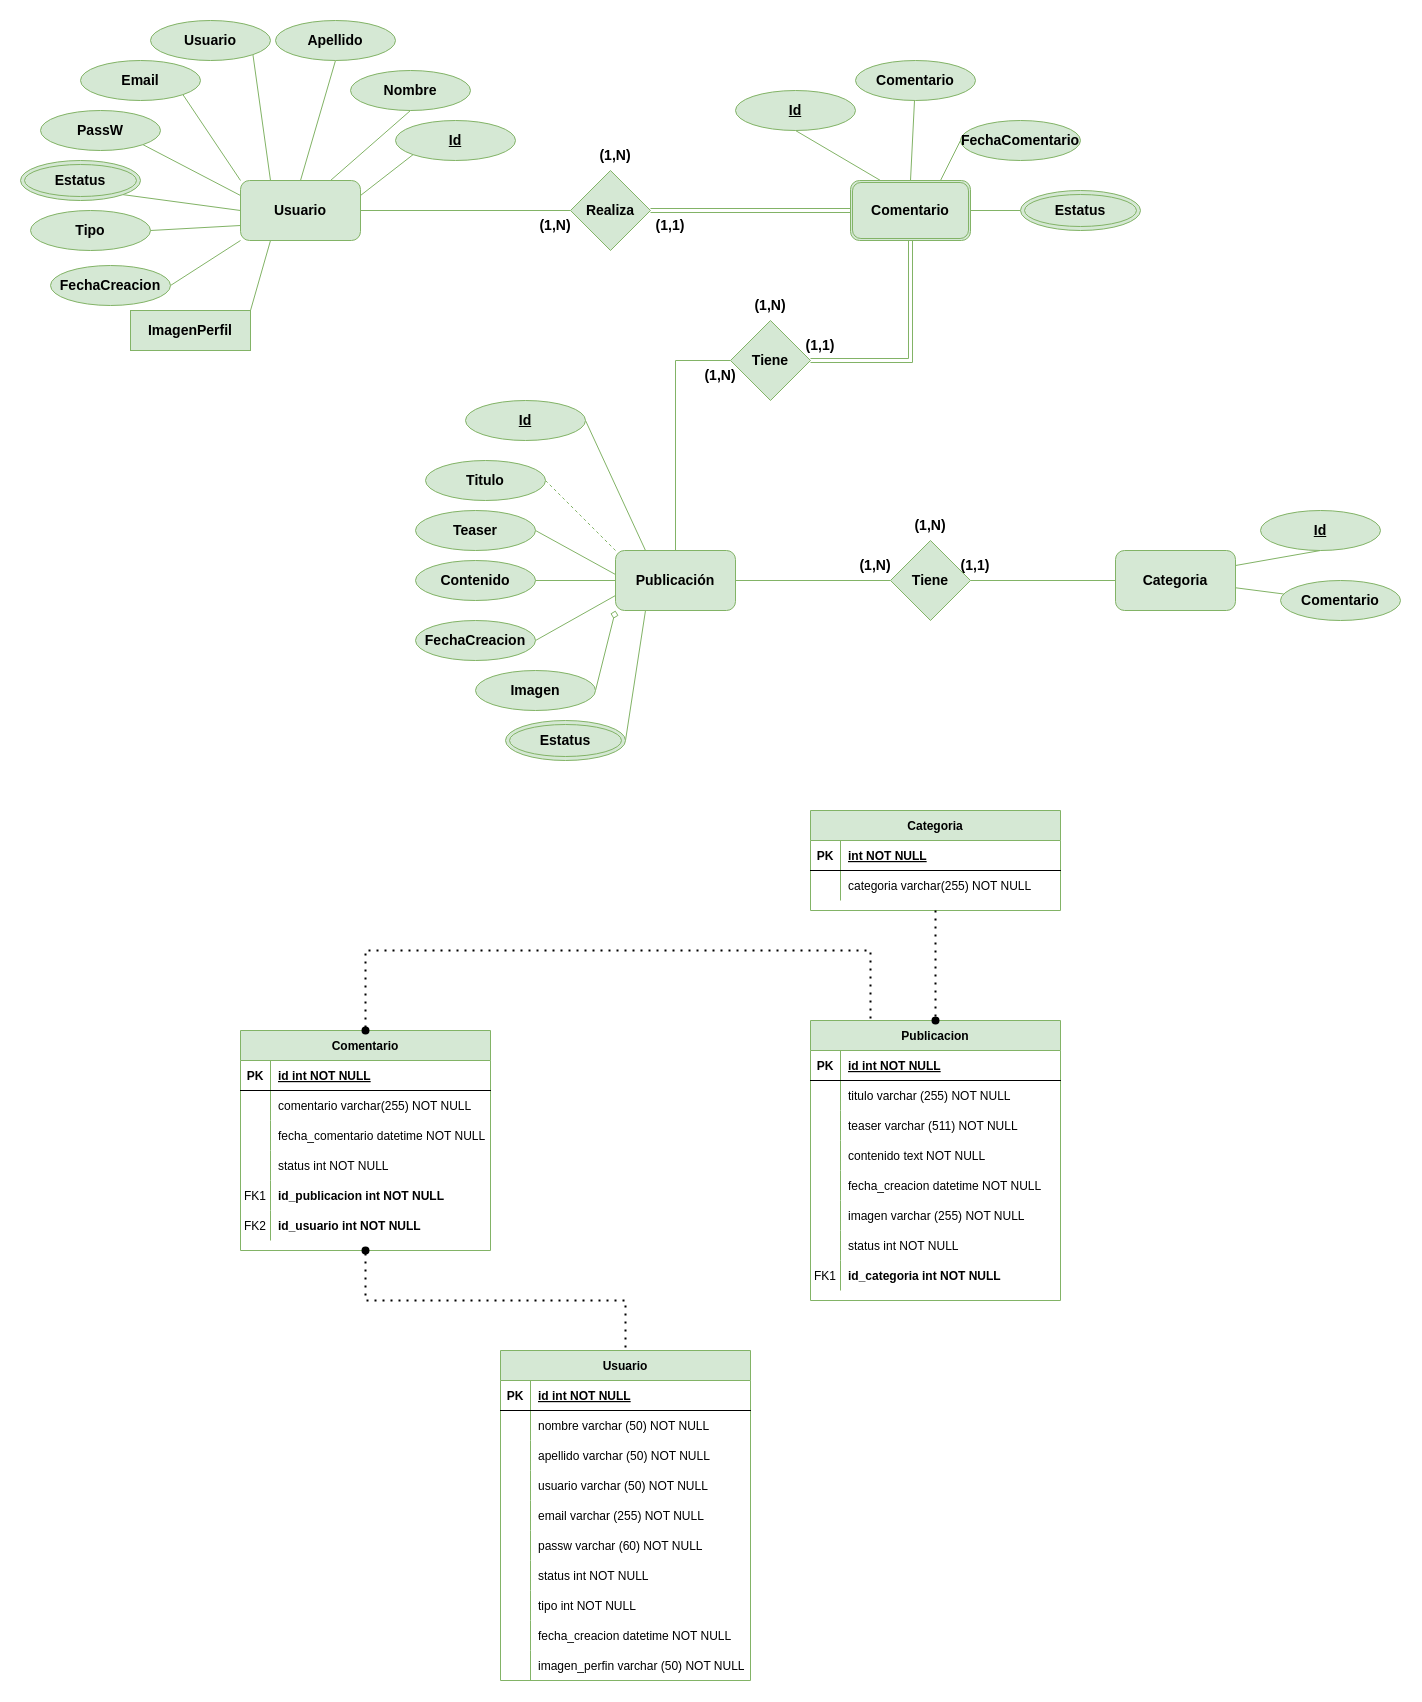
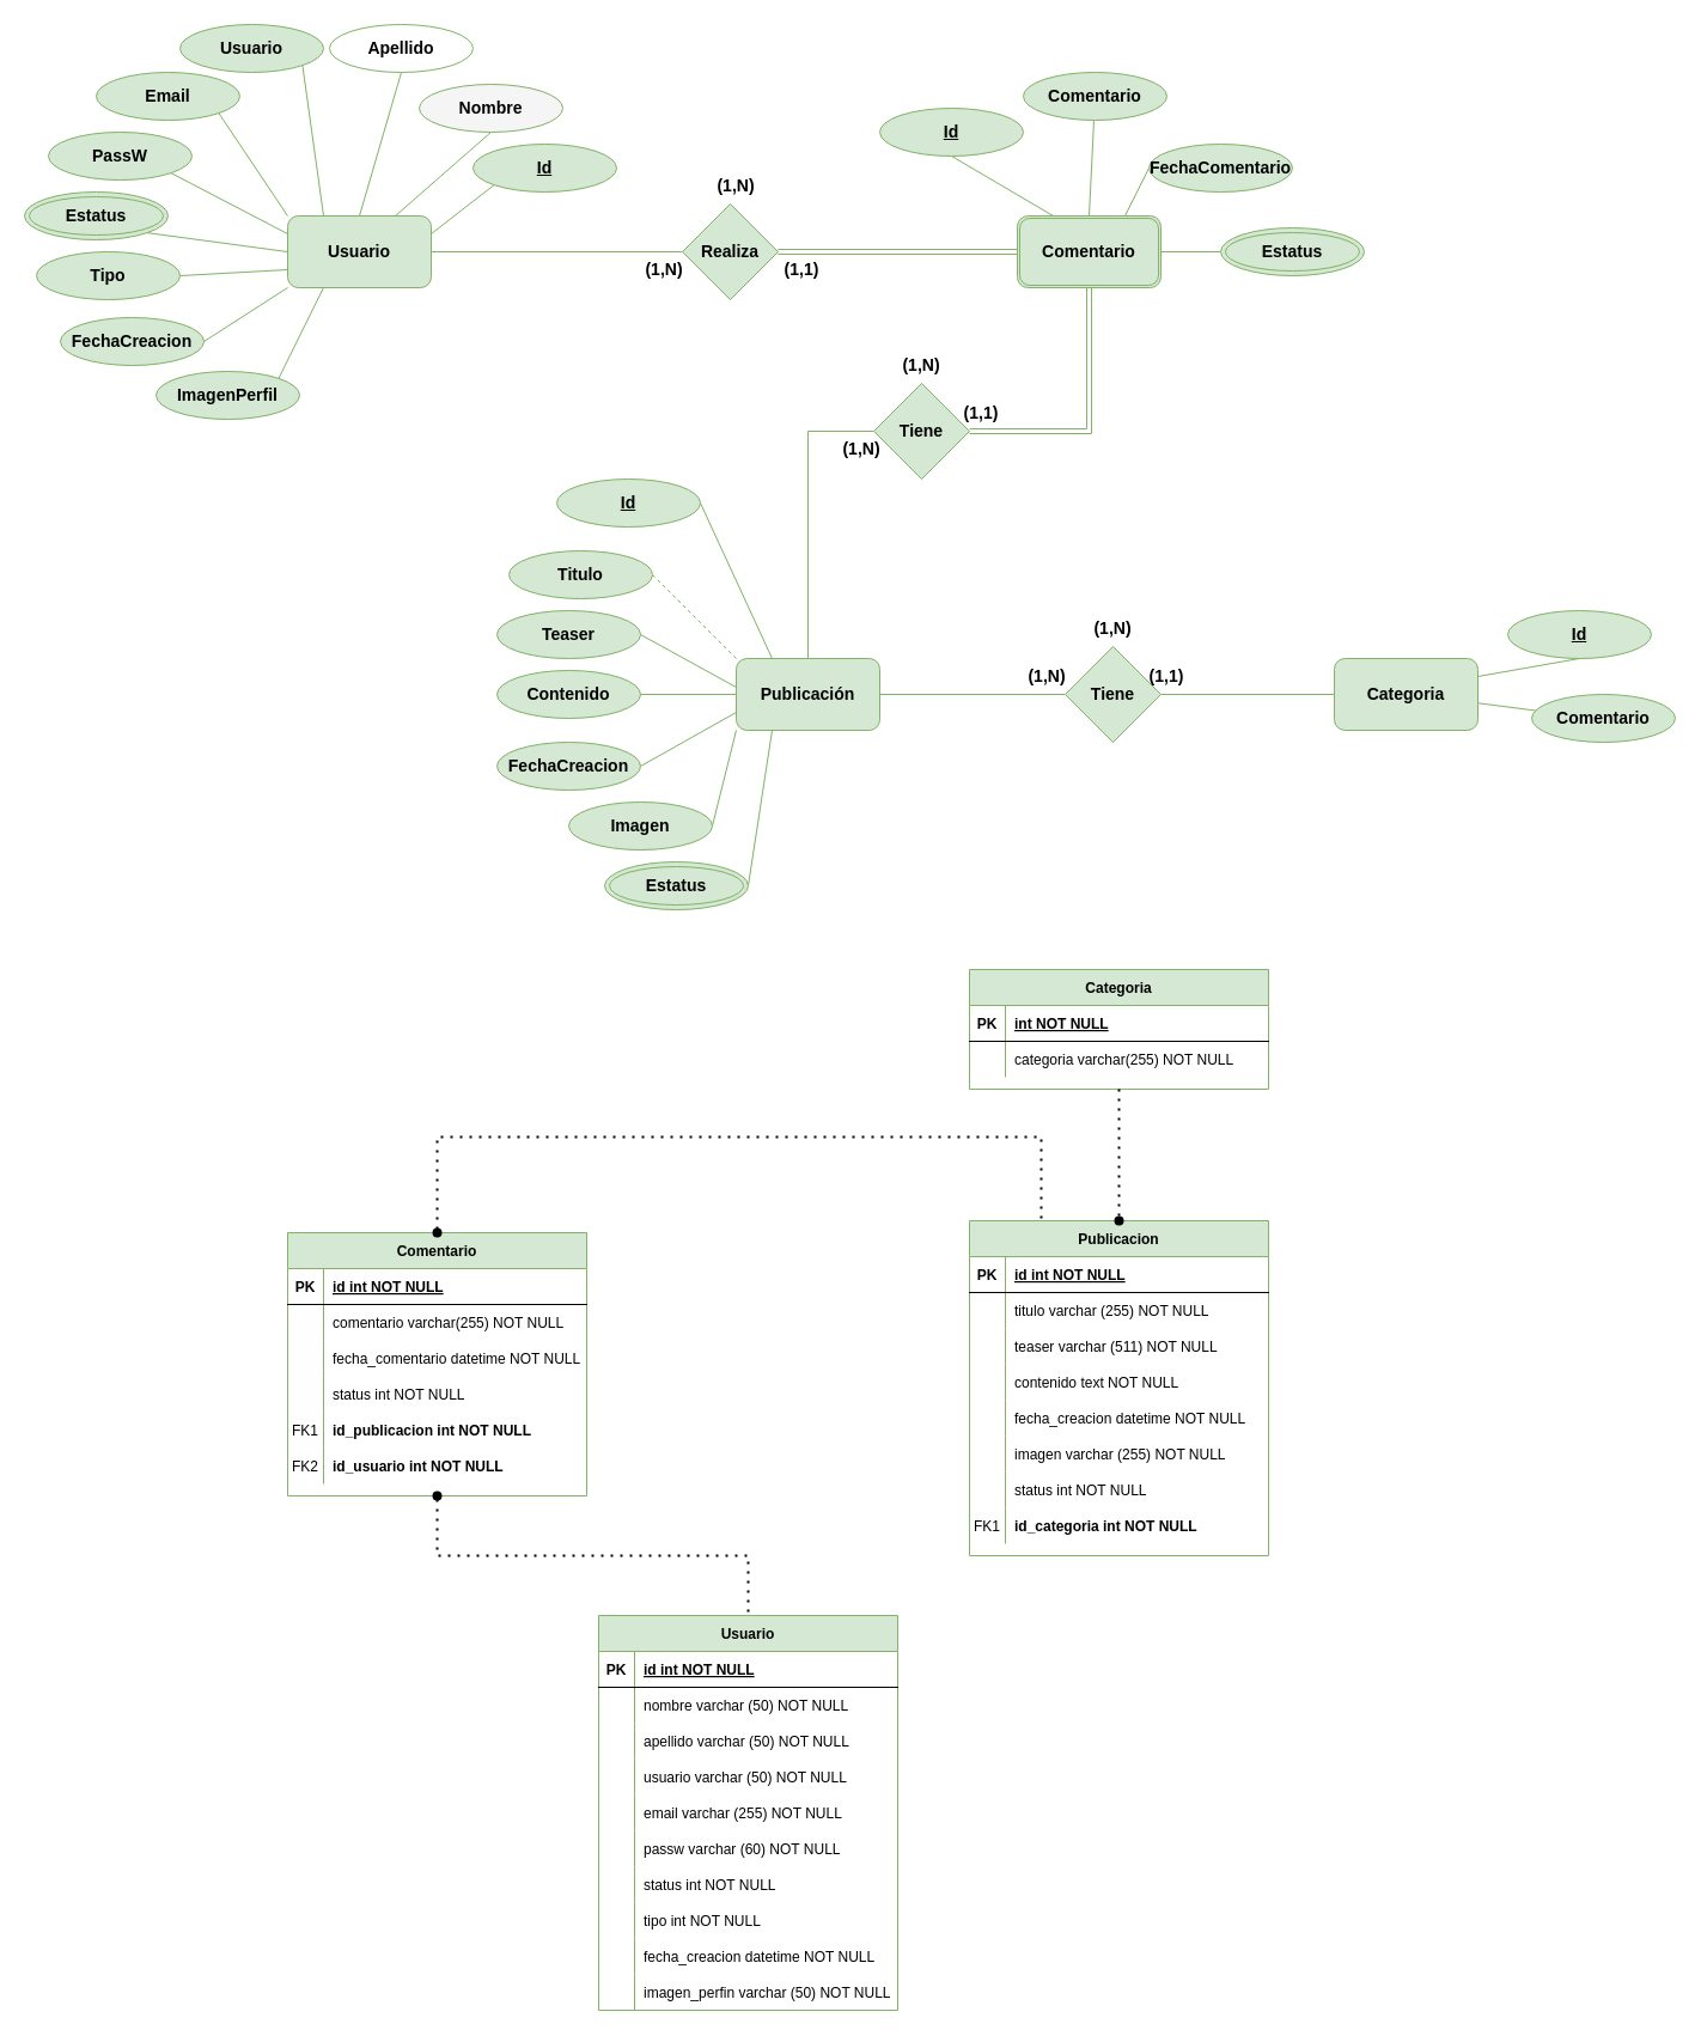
- <mxCell id="98" value="&lt;b&gt;Apellido&lt;/b&gt;" style="ellipse;whiteSpace=wrap;html=1;strokeColor=#82b366;fontSize=14;fillColor=#d5e8d4;" vertex="1" parent="1"><mxGeometry x="275" y="20" width="120" height="40" as="geometry" /></mxCell>
+ <mxCell id="98" value="&lt;b&gt;Apellido&lt;/b&gt;" style="ellipse;whiteSpace=wrap;html=1;strokeColor=#82b366;fontSize=14;fillColor=#ffffff;" vertex="1" parent="1"><mxGeometry x="275" y="20" width="120" height="40" as="geometry" /></mxCell>
- <mxCell id="96" value="&lt;b&gt;Nombre&lt;/b&gt;" style="ellipse;whiteSpace=wrap;html=1;strokeColor=#82b366;fontSize=14;fillColor=#d5e8d4;" vertex="1" parent="1"><mxGeometry x="350" y="70" width="120" height="40" as="geometry" /></mxCell>
+ <mxCell id="96" value="&lt;b&gt;Nombre&lt;/b&gt;" style="ellipse;whiteSpace=wrap;html=1;strokeColor=#82b366;fontSize=14;fillColor=#f5f5f5;" vertex="1" parent="1"><mxGeometry x="350" y="70" width="120" height="40" as="geometry" /></mxCell>
- <mxCell id="106" value="&lt;b&gt;ImagenPerfil&lt;/b&gt;" style="whiteSpace=wrap;html=1;strokeColor=#82b366;fontSize=14;fillColor=#d5e8d4;rounded=0;" vertex="1" parent="1"><mxGeometry x="130" y="310" width="120" height="40" as="geometry" /></mxCell>
+ <mxCell id="106" value="&lt;b&gt;ImagenPerfil&lt;/b&gt;" style="ellipse;whiteSpace=wrap;html=1;strokeColor=#82b366;fontSize=14;fillColor=#d5e8d4;" vertex="1" parent="1"><mxGeometry x="130" y="310" width="120" height="40" as="geometry" /></mxCell>
- <mxCell id="127" style="edgeStyle=none;rounded=0;orthogonalLoop=1;jettySize=auto;html=1;entryX=0;entryY=1;entryDx=0;entryDy=0;fontSize=14;endArrow=diamond;endFill=0;exitX=1;exitY=0.5;exitDx=0;exitDy=0;fillColor=#d5e8d4;strokeColor=#82b366;" edge="1" parent="1" source="128" target="88"><mxGeometry relative="1" as="geometry"><mxPoint x="795" y="572.5" as="targetPoint" /></mxGeometry></mxCell>
+ <mxCell id="127" style="edgeStyle=none;rounded=0;orthogonalLoop=1;jettySize=auto;html=1;entryX=0;entryY=1;entryDx=0;entryDy=0;fontSize=14;endArrow=none;endFill=0;exitX=1;exitY=0.5;exitDx=0;exitDy=0;fillColor=#d5e8d4;strokeColor=#82b366;" edge="1" parent="1" source="128" target="88"><mxGeometry relative="1" as="geometry"><mxPoint x="795" y="572.5" as="targetPoint" /></mxGeometry></mxCell>
